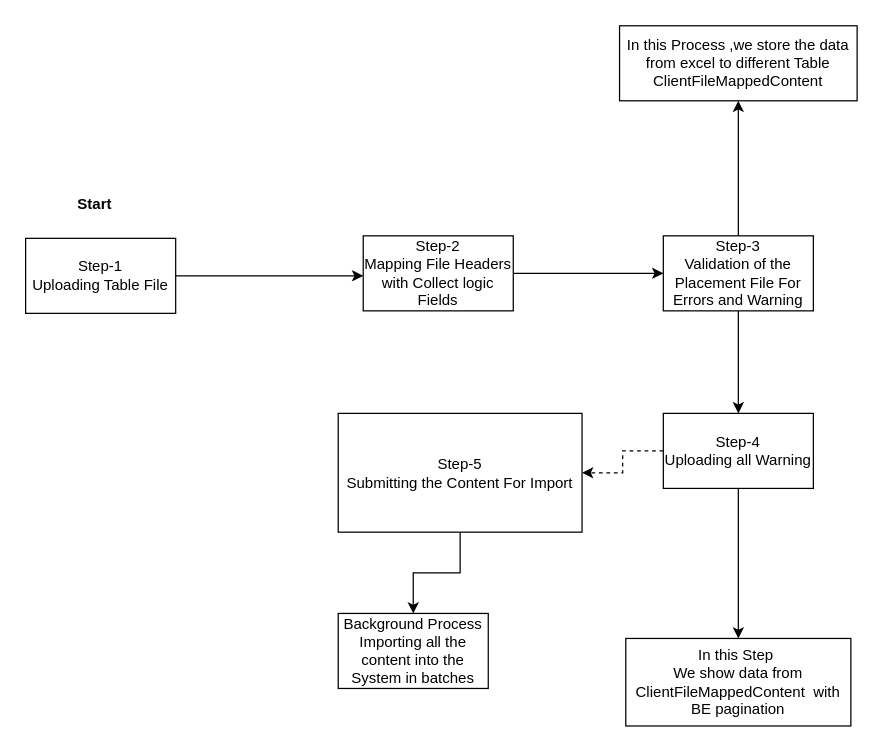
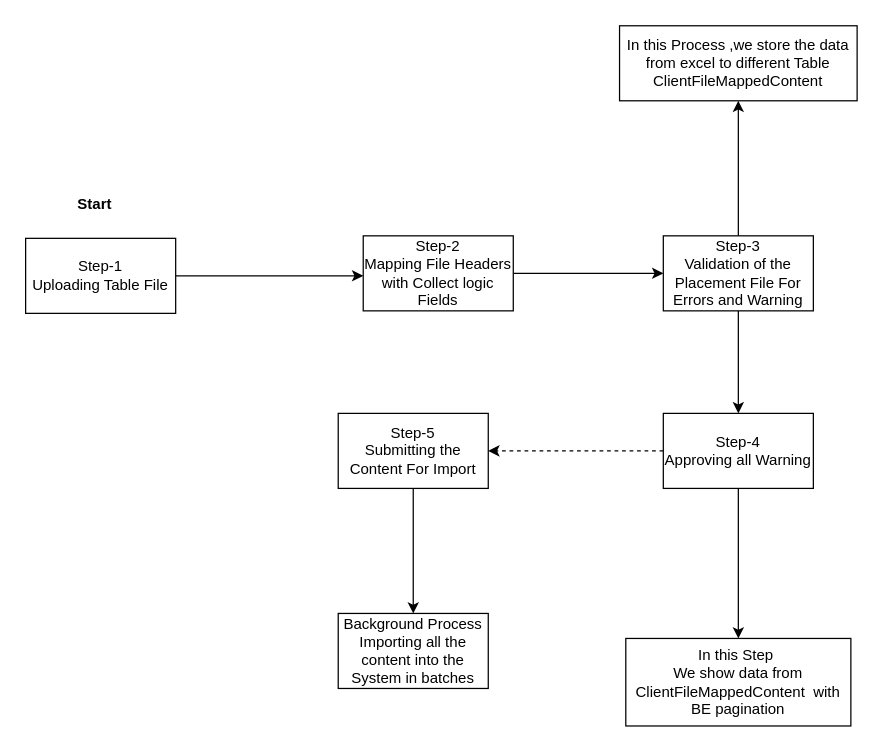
- <mxCell id="12" value="Step-4&lt;br&gt;Uploading all Warning" style="rounded=0;whiteSpace=wrap;html=1;" vertex="1" parent="1"><mxGeometry x="530" y="330" width="120" height="60" as="geometry" /></mxCell>
+ <mxCell id="12" value="Step-4&lt;br&gt;Approving all Warning" style="rounded=0;whiteSpace=wrap;html=1;" vertex="1" parent="1"><mxGeometry x="530" y="330" width="120" height="60" as="geometry" /></mxCell>
- <mxCell id="14" value="Step-5&lt;div&gt;Submitting the Content For Import&lt;/div&gt;" style="rounded=0;whiteSpace=wrap;html=1;" vertex="1" parent="1"><mxGeometry x="270" y="330" width="195" height="95" as="geometry" /></mxCell>
+ <mxCell id="14" value="Step-5&lt;div&gt;Submitting the Content For Import&lt;/div&gt;" style="rounded=0;whiteSpace=wrap;html=1;" vertex="1" parent="1"><mxGeometry x="270" y="330" width="120" height="60" as="geometry" /></mxCell>
